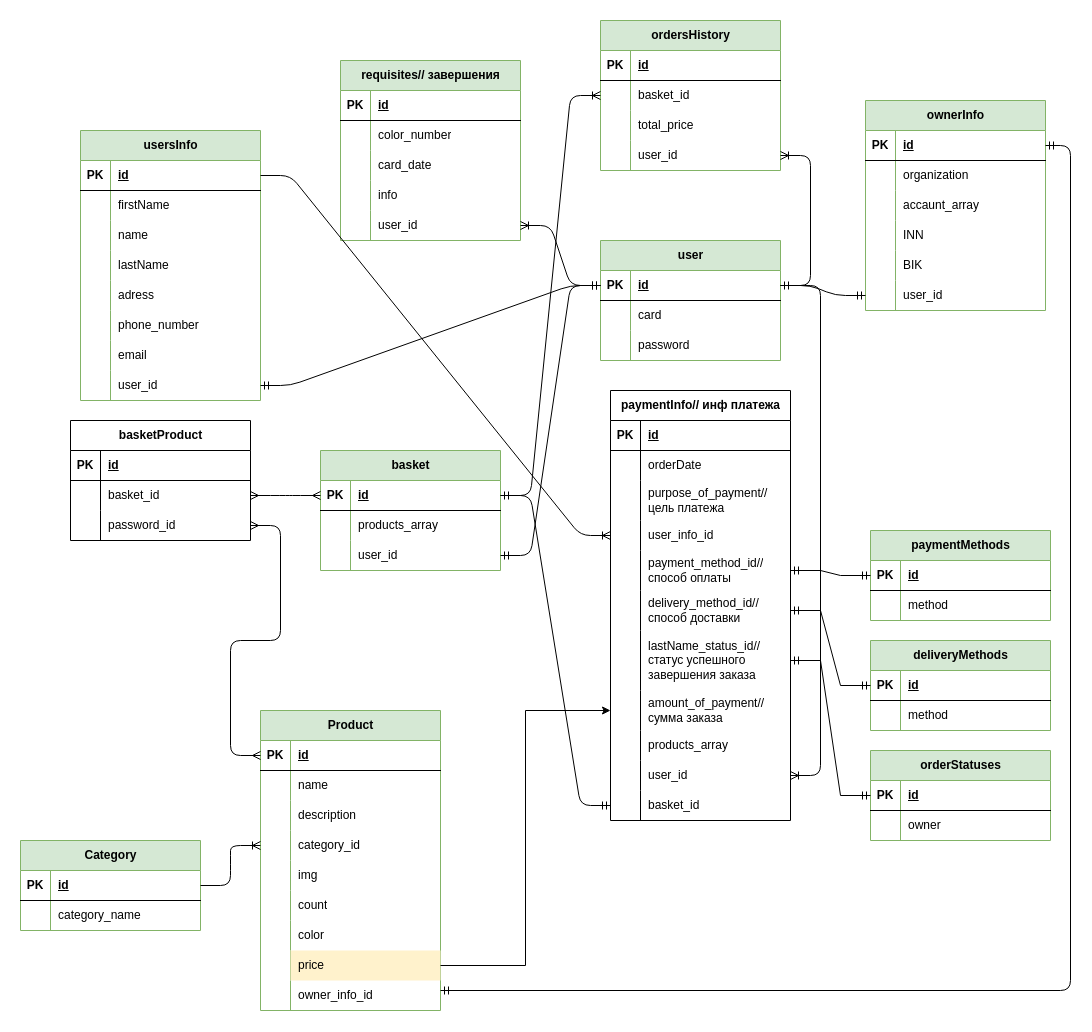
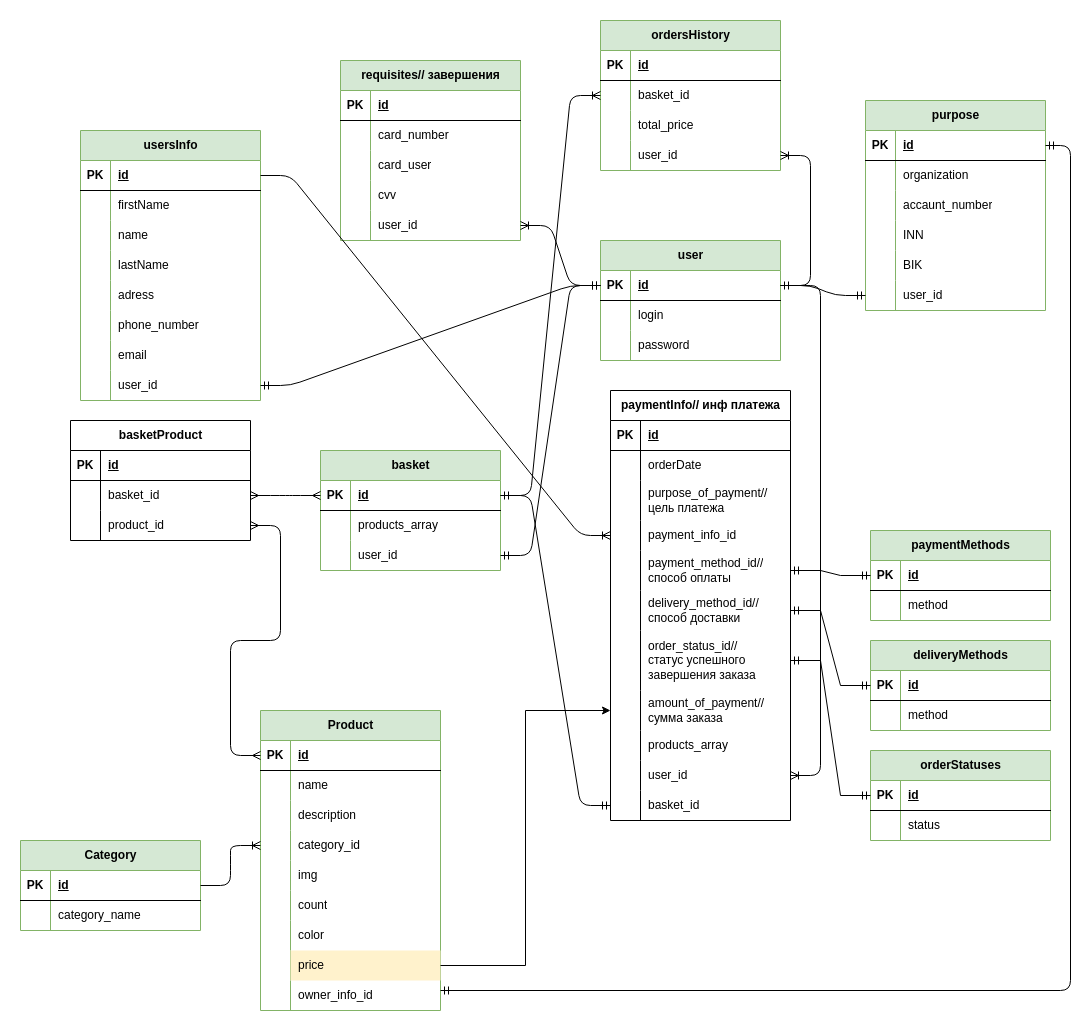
- <mxCell id="123" value="ownerInfo" style="shape=table;startSize=30;container=1;collapsible=1;childLayout=tableLayout;fixedRows=1;rowLines=0;fontStyle=1;align=center;resizeLast=1;html=1;fillColor=#d5e8d4;strokeColor=#82b366;" parent="1" vertex="1"><mxGeometry x="865" y="100" width="180" height="210" as="geometry" /></mxCell>
+ <mxCell id="123" value="purpose" style="shape=table;startSize=30;container=1;collapsible=1;childLayout=tableLayout;fixedRows=1;rowLines=0;fontStyle=1;align=center;resizeLast=1;html=1;fillColor=#d5e8d4;strokeColor=#82b366;" parent="1" vertex="1"><mxGeometry x="865" y="100" width="180" height="210" as="geometry" /></mxCell>
- <mxCell id="148" value="color_number" style="shape=partialRectangle;connectable=0;fillColor=none;top=0;left=0;bottom=0;right=0;align=left;spacingLeft=6;overflow=hidden;whiteSpace=wrap;html=1;" parent="146" vertex="1"><mxGeometry x="30" width="150" height="30" as="geometry"><mxRectangle width="150" height="30" as="alternateBounds" /></mxGeometry></mxCell>
+ <mxCell id="148" value="card_number" style="shape=partialRectangle;connectable=0;fillColor=none;top=0;left=0;bottom=0;right=0;align=left;spacingLeft=6;overflow=hidden;whiteSpace=wrap;html=1;" parent="146" vertex="1"><mxGeometry x="30" width="150" height="30" as="geometry"><mxRectangle width="150" height="30" as="alternateBounds" /></mxGeometry></mxCell>
- <mxCell id="151" value="card_date" style="shape=partialRectangle;connectable=0;fillColor=none;top=0;left=0;bottom=0;right=0;align=left;spacingLeft=6;overflow=hidden;whiteSpace=wrap;html=1;" parent="149" vertex="1"><mxGeometry x="30" width="150" height="30" as="geometry"><mxRectangle width="150" height="30" as="alternateBounds" /></mxGeometry></mxCell>
+ <mxCell id="151" value="card_user" style="shape=partialRectangle;connectable=0;fillColor=none;top=0;left=0;bottom=0;right=0;align=left;spacingLeft=6;overflow=hidden;whiteSpace=wrap;html=1;" parent="149" vertex="1"><mxGeometry x="30" width="150" height="30" as="geometry"><mxRectangle width="150" height="30" as="alternateBounds" /></mxGeometry></mxCell>
- <mxCell id="154" value="info" style="shape=partialRectangle;connectable=0;fillColor=none;top=0;left=0;bottom=0;right=0;align=left;spacingLeft=6;overflow=hidden;whiteSpace=wrap;html=1;" parent="152" vertex="1"><mxGeometry x="30" width="150" height="30" as="geometry"><mxRectangle width="150" height="30" as="alternateBounds" /></mxGeometry></mxCell>
+ <mxCell id="154" value="cvv" style="shape=partialRectangle;connectable=0;fillColor=none;top=0;left=0;bottom=0;right=0;align=left;spacingLeft=6;overflow=hidden;whiteSpace=wrap;html=1;" parent="152" vertex="1"><mxGeometry x="30" width="150" height="30" as="geometry"><mxRectangle width="150" height="30" as="alternateBounds" /></mxGeometry></mxCell>
- <mxCell id="132" value="accaunt_array" style="shape=partialRectangle;connectable=0;fillColor=none;top=0;left=0;bottom=0;right=0;align=left;spacingLeft=6;overflow=hidden;whiteSpace=wrap;html=1;" parent="130" vertex="1"><mxGeometry x="30" width="150" height="30" as="geometry"><mxRectangle width="150" height="30" as="alternateBounds" /></mxGeometry></mxCell>
+ <mxCell id="132" value="accaunt_number" style="shape=partialRectangle;connectable=0;fillColor=none;top=0;left=0;bottom=0;right=0;align=left;spacingLeft=6;overflow=hidden;whiteSpace=wrap;html=1;" parent="130" vertex="1"><mxGeometry x="30" width="150" height="30" as="geometry"><mxRectangle width="150" height="30" as="alternateBounds" /></mxGeometry></mxCell>
- <mxCell id="8" value="card" style="shape=partialRectangle;connectable=0;fillColor=none;top=0;left=0;bottom=0;right=0;align=left;spacingLeft=6;overflow=hidden;whiteSpace=wrap;html=1;" parent="6" vertex="1"><mxGeometry x="30" width="150" height="30" as="geometry"><mxRectangle width="150" height="30" as="alternateBounds" /></mxGeometry></mxCell>
+ <mxCell id="8" value="login" style="shape=partialRectangle;connectable=0;fillColor=none;top=0;left=0;bottom=0;right=0;align=left;spacingLeft=6;overflow=hidden;whiteSpace=wrap;html=1;" parent="6" vertex="1"><mxGeometry x="30" width="150" height="30" as="geometry"><mxRectangle width="150" height="30" as="alternateBounds" /></mxGeometry></mxCell>
- <mxCell id="192" value="password_id" style="shape=partialRectangle;connectable=0;fillColor=none;top=0;left=0;bottom=0;right=0;align=left;spacingLeft=6;overflow=hidden;whiteSpace=wrap;html=1;" parent="190" vertex="1"><mxGeometry x="30" width="150" height="30" as="geometry"><mxRectangle width="150" height="30" as="alternateBounds" /></mxGeometry></mxCell>
+ <mxCell id="192" value="product_id" style="shape=partialRectangle;connectable=0;fillColor=none;top=0;left=0;bottom=0;right=0;align=left;spacingLeft=6;overflow=hidden;whiteSpace=wrap;html=1;" parent="190" vertex="1"><mxGeometry x="30" width="150" height="30" as="geometry"><mxRectangle width="150" height="30" as="alternateBounds" /></mxGeometry></mxCell>
- <mxCell id="101" value="user_info_id" style="shape=partialRectangle;connectable=0;fillColor=none;top=0;left=0;bottom=0;right=0;align=left;spacingLeft=6;overflow=hidden;whiteSpace=wrap;html=1;" parent="99" vertex="1"><mxGeometry x="30" width="150" height="30" as="geometry"><mxRectangle width="150" height="30" as="alternateBounds" /></mxGeometry></mxCell>
+ <mxCell id="101" value="payment_info_id" style="shape=partialRectangle;connectable=0;fillColor=none;top=0;left=0;bottom=0;right=0;align=left;spacingLeft=6;overflow=hidden;whiteSpace=wrap;html=1;" parent="99" vertex="1"><mxGeometry x="30" width="150" height="30" as="geometry"><mxRectangle width="150" height="30" as="alternateBounds" /></mxGeometry></mxCell>
- <mxCell id="110" value="lastName_status_id// &lt;br&gt;статус успешного завершения заказа" style="shape=partialRectangle;connectable=0;fillColor=none;top=0;left=0;bottom=0;right=0;align=left;spacingLeft=6;overflow=hidden;whiteSpace=wrap;html=1;strokeColor=#d6b656;" parent="108" vertex="1"><mxGeometry x="30" width="150" height="60" as="geometry"><mxRectangle width="150" height="60" as="alternateBounds" /></mxGeometry></mxCell>
+ <mxCell id="110" value="order_status_id// &lt;br&gt;статус успешного завершения заказа" style="shape=partialRectangle;connectable=0;fillColor=none;top=0;left=0;bottom=0;right=0;align=left;spacingLeft=6;overflow=hidden;whiteSpace=wrap;html=1;strokeColor=#d6b656;" parent="108" vertex="1"><mxGeometry x="30" width="150" height="60" as="geometry"><mxRectangle width="150" height="60" as="alternateBounds" /></mxGeometry></mxCell>
- <mxCell id="173" value="owner" style="shape=partialRectangle;connectable=0;fillColor=none;top=0;left=0;bottom=0;right=0;align=left;spacingLeft=6;overflow=hidden;whiteSpace=wrap;html=1;" parent="171" vertex="1"><mxGeometry x="30" width="150" height="30" as="geometry"><mxRectangle width="150" height="30" as="alternateBounds" /></mxGeometry></mxCell>
+ <mxCell id="173" value="status" style="shape=partialRectangle;connectable=0;fillColor=none;top=0;left=0;bottom=0;right=0;align=left;spacingLeft=6;overflow=hidden;whiteSpace=wrap;html=1;" parent="171" vertex="1"><mxGeometry x="30" width="150" height="30" as="geometry"><mxRectangle width="150" height="30" as="alternateBounds" /></mxGeometry></mxCell>
